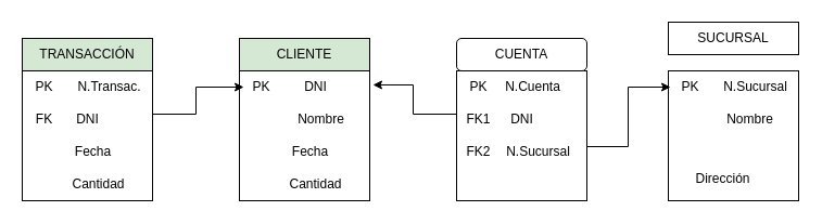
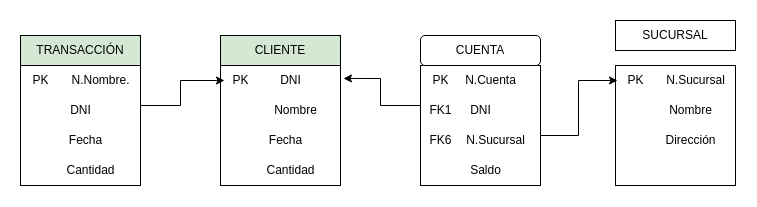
- <mxCell id="5" value="N.Transac." style="text;html=1;align=center;verticalAlign=middle;resizable=0;points=[];autosize=1;strokeColor=none;fillColor=none;" vertex="1" parent="1"><mxGeometry x="60" y="65" width="80" height="30" as="geometry" /></mxCell>
+ <mxCell id="5" value="N.Nombre." style="text;html=1;align=center;verticalAlign=middle;resizable=0;points=[];autosize=1;strokeColor=none;fillColor=none;" vertex="1" parent="1"><mxGeometry x="60" y="65" width="80" height="30" as="geometry" /></mxCell>
- <mxCell id="6" value="FK" style="text;html=1;align=center;verticalAlign=middle;resizable=0;points=[];autosize=1;strokeColor=none;fillColor=none;" vertex="1" parent="1"><mxGeometry x="20" y="95" width="40" height="30" as="geometry" /></mxCell>
- <mxCell id="25" value="FK2" style="text;html=1;align=center;verticalAlign=middle;resizable=0;points=[];autosize=1;strokeColor=none;fillColor=none;" vertex="1" parent="1"><mxGeometry x="415" y="125" width="50" height="30" as="geometry" /></mxCell>
+ <mxCell id="25" value="FK6" style="text;html=1;align=center;verticalAlign=middle;resizable=0;points=[];autosize=1;strokeColor=none;fillColor=none;" vertex="1" parent="1"><mxGeometry x="415" y="125" width="50" height="30" as="geometry" /></mxCell>
- <mxCell id="31" value="Dirección" style="text;html=1;align=center;verticalAlign=middle;resizable=0;points=[];autosize=1;strokeColor=none;fillColor=none;" vertex="1" parent="1"><mxGeometry x="625" y="150" width="80" height="30" as="geometry" /></mxCell>
+ <mxCell id="31" value="Dirección" style="text;html=1;align=center;verticalAlign=middle;resizable=0;points=[];autosize=1;strokeColor=none;fillColor=none;" vertex="1" parent="1"><mxGeometry x="650" y="125" width="80" height="30" as="geometry" /></mxCell>
+ <mxCell id="23" value="Saldo" style="text;html=1;align=center;verticalAlign=middle;resizable=0;points=[];autosize=1;strokeColor=none;fillColor=none;" vertex="1" parent="1"><mxGeometry x="455" y="155" width="60" height="30" as="geometry" /></mxCell>
